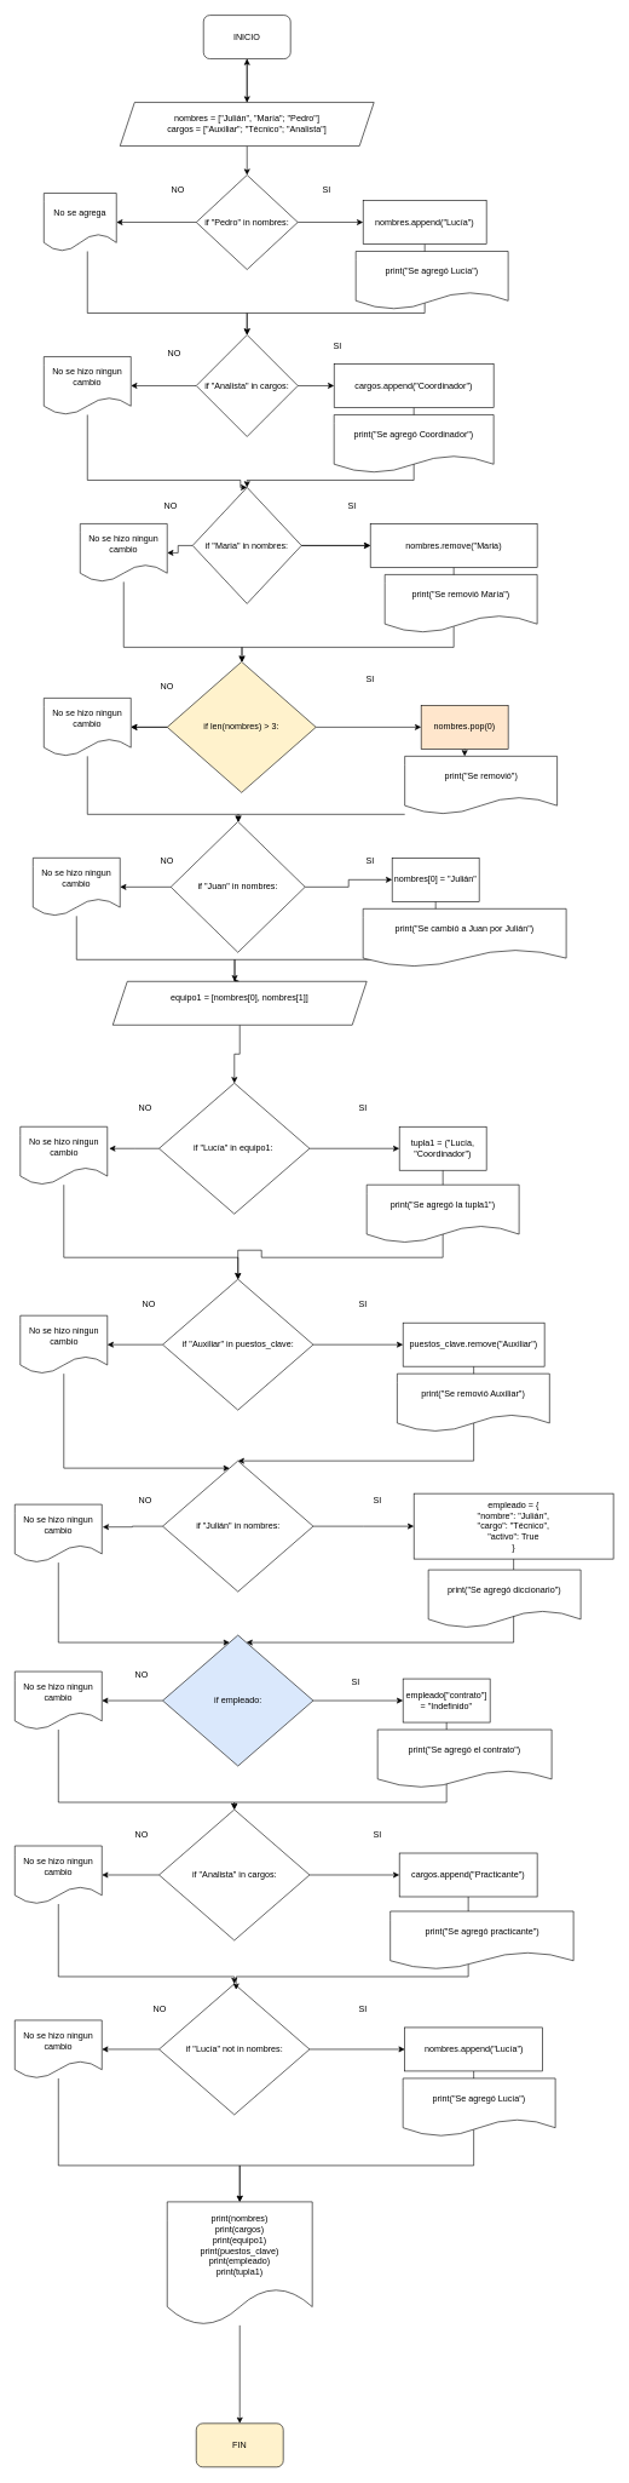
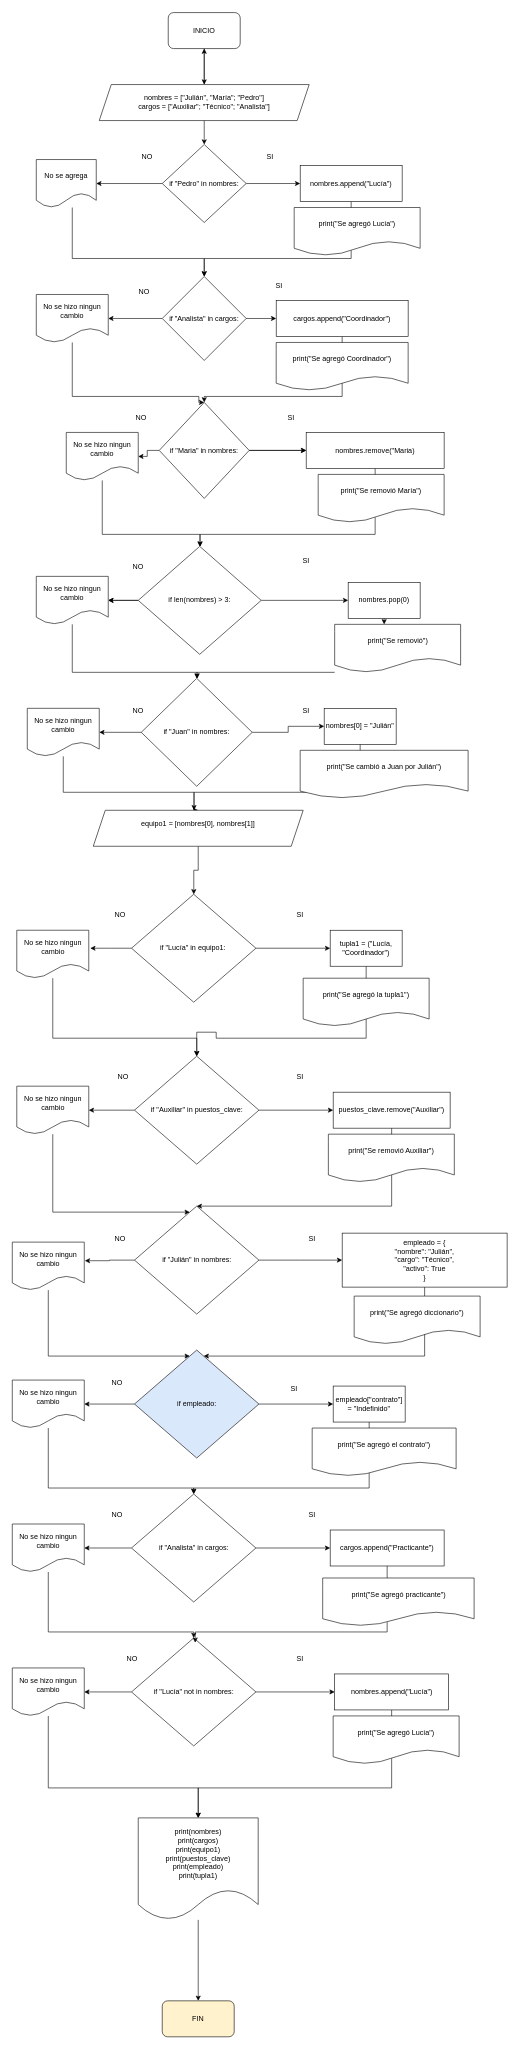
- <mxCell id="34" value="if len(nombres) &amp;gt; 3:" style="rhombus;whiteSpace=wrap;html=1;fillColor=#fff2cc;" parent="1" vertex="1"><mxGeometry x="230" y="910" width="205" height="180" as="geometry" /></mxCell>
+ <mxCell id="34" value="if len(nombres) &amp;gt; 3:" style="rhombus;whiteSpace=wrap;html=1;" parent="1" vertex="1"><mxGeometry x="230" y="910" width="205" height="180" as="geometry" /></mxCell>
- <mxCell id="36" value="nombres.pop(0)" style="whiteSpace=wrap;html=1;fillColor=#ffe6cc;" parent="1" vertex="1"><mxGeometry x="580" y="970" width="120" height="60" as="geometry" /></mxCell>
+ <mxCell id="36" value="nombres.pop(0)" style="whiteSpace=wrap;html=1;" parent="1" vertex="1"><mxGeometry x="580" y="970" width="120" height="60" as="geometry" /></mxCell>
